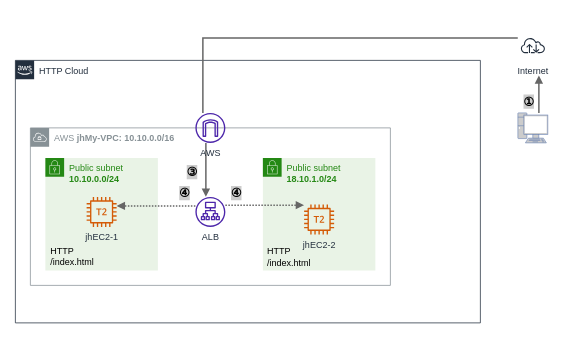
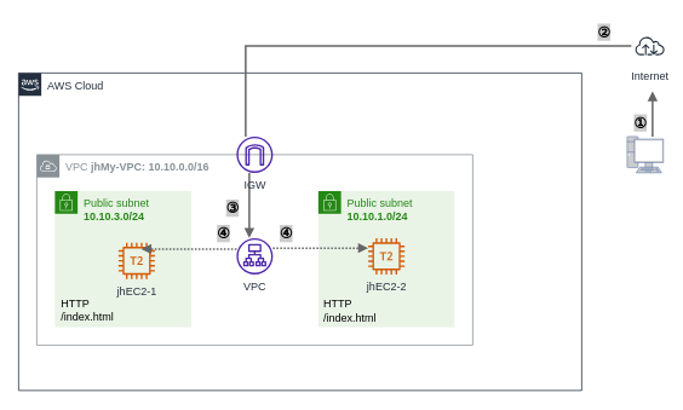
+ <mxCell id="22" value="②" style="text;html=1;strokeColor=none;fillColor=none;align=center;verticalAlign=middle;whiteSpace=wrap;rounded=0;labelBackgroundColor=#CCCCCC;fontSize=16;fontStyle=1" vertex="1" parent="1"><mxGeometry x="650" y="20" width="30" height="30" as="geometry" /></mxCell>
- <mxCell id="18" value="Internet" style="sketch=0;outlineConnect=0;fontColor=#232F3E;gradientColor=none;strokeColor=#232F3E;fillColor=#ffffff;dashed=0;verticalLabelPosition=bottom;verticalAlign=top;align=center;html=1;fontSize=12;fontStyle=0;aspect=fixed;shape=mxgraph.aws4.resourceIcon;resIcon=mxgraph.aws4.internet;" vertex="1" parent="1"><mxGeometry x="690" y="40" width="40" height="40" as="geometry" /></mxCell>
+ <mxCell id="18" value="Internet" style="sketch=0;outlineConnect=0;fontColor=#232F3E;gradientColor=none;strokeColor=#232F3E;fillColor=#ffffff;dashed=0;verticalLabelPosition=bottom;verticalAlign=top;align=center;html=1;fontSize=12;fontStyle=0;aspect=fixed;shape=mxgraph.aws4.resourceIcon;resIcon=mxgraph.aws4.internet;" vertex="1" parent="1"><mxGeometry x="695" y="30" width="40" height="40" as="geometry" /></mxCell>
- <mxCell id="2" value="HTTP Cloud" style="points=[[0,0],[0.25,0],[0.5,0],[0.75,0],[1,0],[1,0.25],[1,0.5],[1,0.75],[1,1],[0.75,1],[0.5,1],[0.25,1],[0,1],[0,0.75],[0,0.5],[0,0.25]];outlineConnect=0;gradientColor=none;html=1;whiteSpace=wrap;fontSize=12;fontStyle=0;container=1;pointerEvents=0;collapsible=0;recursiveResize=0;shape=mxgraph.aws4.group;grIcon=mxgraph.aws4.group_aws_cloud_alt;strokeColor=#232F3E;fillColor=none;verticalAlign=top;align=left;spacingLeft=30;fontColor=#232F3E;dashed=0;" vertex="1" parent="1"><mxGeometry x="20" y="80" width="620" height="350" as="geometry" /></mxCell>
+ <mxCell id="2" value="AWS Cloud" style="points=[[0,0],[0.25,0],[0.5,0],[0.75,0],[1,0],[1,0.25],[1,0.5],[1,0.75],[1,1],[0.75,1],[0.5,1],[0.25,1],[0,1],[0,0.75],[0,0.5],[0,0.25]];outlineConnect=0;gradientColor=none;html=1;whiteSpace=wrap;fontSize=12;fontStyle=0;container=1;pointerEvents=0;collapsible=0;recursiveResize=0;shape=mxgraph.aws4.group;grIcon=mxgraph.aws4.group_aws_cloud_alt;strokeColor=#232F3E;fillColor=none;verticalAlign=top;align=left;spacingLeft=30;fontColor=#232F3E;dashed=0;" vertex="1" parent="1"><mxGeometry x="20" y="80" width="620" height="350" as="geometry" /></mxCell>
- <mxCell id="3" value="AWS &lt;b&gt;jhMy-VPC: 10.10.0.0/16&lt;/b&gt;" style="sketch=0;outlineConnect=0;gradientColor=none;html=1;whiteSpace=wrap;fontSize=12;fontStyle=0;shape=mxgraph.aws4.group;grIcon=mxgraph.aws4.group_vpc;strokeColor=#879196;fillColor=none;verticalAlign=top;align=left;spacingLeft=30;fontColor=#879196;dashed=0;" vertex="1" parent="2"><mxGeometry x="20" y="90" width="480" height="210" as="geometry" /></mxCell>
+ <mxCell id="3" value="VPC &lt;b&gt;jhMy-VPC: 10.10.0.0/16&lt;/b&gt;" style="sketch=0;outlineConnect=0;gradientColor=none;html=1;whiteSpace=wrap;fontSize=12;fontStyle=0;shape=mxgraph.aws4.group;grIcon=mxgraph.aws4.group_vpc;strokeColor=#879196;fillColor=none;verticalAlign=top;align=left;spacingLeft=30;fontColor=#879196;dashed=0;" vertex="1" parent="2"><mxGeometry x="20" y="90" width="480" height="210" as="geometry" /></mxCell>
- <mxCell id="13" value="AWS" style="sketch=0;outlineConnect=0;fontColor=#232F3E;gradientColor=none;fillColor=#4D27AA;strokeColor=none;dashed=0;verticalLabelPosition=bottom;verticalAlign=top;align=center;html=1;fontSize=12;fontStyle=0;aspect=fixed;pointerEvents=1;shape=mxgraph.aws4.internet_gateway;" vertex="1" parent="2"><mxGeometry x="240" y="70" width="40" height="40" as="geometry" /></mxCell>
+ <mxCell id="13" value="IGW" style="sketch=0;outlineConnect=0;fontColor=#232F3E;gradientColor=none;fillColor=#4D27AA;strokeColor=none;dashed=0;verticalLabelPosition=bottom;verticalAlign=top;align=center;html=1;fontSize=12;fontStyle=0;aspect=fixed;pointerEvents=1;shape=mxgraph.aws4.internet_gateway;" vertex="1" parent="2"><mxGeometry x="240" y="70" width="40" height="40" as="geometry" /></mxCell>
- <mxCell id="4" value="Public subnet&lt;br&gt;&lt;b&gt;10.10.0.0/24&lt;/b&gt;" style="points=[[0,0],[0.25,0],[0.5,0],[0.75,0],[1,0],[1,0.25],[1,0.5],[1,0.75],[1,1],[0.75,1],[0.5,1],[0.25,1],[0,1],[0,0.75],[0,0.5],[0,0.25]];outlineConnect=0;gradientColor=none;html=1;whiteSpace=wrap;fontSize=12;fontStyle=0;container=1;pointerEvents=0;collapsible=0;recursiveResize=0;shape=mxgraph.aws4.group;grIcon=mxgraph.aws4.group_security_group;grStroke=0;strokeColor=#248814;fillColor=#E9F3E6;verticalAlign=top;align=left;spacingLeft=30;fontColor=#248814;dashed=0;" vertex="1" parent="2"><mxGeometry x="40" y="130" width="150" height="150" as="geometry" /></mxCell>
+ <mxCell id="4" value="Public subnet&lt;br&gt;&lt;b&gt;10.10.3.0/24&lt;/b&gt;" style="points=[[0,0],[0.25,0],[0.5,0],[0.75,0],[1,0],[1,0.25],[1,0.5],[1,0.75],[1,1],[0.75,1],[0.5,1],[0.25,1],[0,1],[0,0.75],[0,0.5],[0,0.25]];outlineConnect=0;gradientColor=none;html=1;whiteSpace=wrap;fontSize=12;fontStyle=0;container=1;pointerEvents=0;collapsible=0;recursiveResize=0;shape=mxgraph.aws4.group;grIcon=mxgraph.aws4.group_security_group;grStroke=0;strokeColor=#248814;fillColor=#E9F3E6;verticalAlign=top;align=left;spacingLeft=30;fontColor=#248814;dashed=0;" vertex="1" parent="2"><mxGeometry x="40" y="130" width="150" height="150" as="geometry" /></mxCell>
- <mxCell id="6" value="Public subnet&lt;br&gt;&lt;b&gt;18.10.1.0/24&lt;/b&gt;" style="points=[[0,0],[0.25,0],[0.5,0],[0.75,0],[1,0],[1,0.25],[1,0.5],[1,0.75],[1,1],[0.75,1],[0.5,1],[0.25,1],[0,1],[0,0.75],[0,0.5],[0,0.25]];outlineConnect=0;gradientColor=none;html=1;whiteSpace=wrap;fontSize=12;fontStyle=0;container=1;pointerEvents=0;collapsible=0;recursiveResize=0;shape=mxgraph.aws4.group;grIcon=mxgraph.aws4.group_security_group;grStroke=0;strokeColor=#248814;fillColor=#E9F3E6;verticalAlign=top;align=left;spacingLeft=30;fontColor=#248814;dashed=0;" vertex="1" parent="2"><mxGeometry x="330" y="130" width="150" height="150" as="geometry" /></mxCell>
+ <mxCell id="6" value="Public subnet&lt;br&gt;&lt;b&gt;10.10.1.0/24&lt;/b&gt;" style="points=[[0,0],[0.25,0],[0.5,0],[0.75,0],[1,0],[1,0.25],[1,0.5],[1,0.75],[1,1],[0.75,1],[0.5,1],[0.25,1],[0,1],[0,0.75],[0,0.5],[0,0.25]];outlineConnect=0;gradientColor=none;html=1;whiteSpace=wrap;fontSize=12;fontStyle=0;container=1;pointerEvents=0;collapsible=0;recursiveResize=0;shape=mxgraph.aws4.group;grIcon=mxgraph.aws4.group_security_group;grStroke=0;strokeColor=#248814;fillColor=#E9F3E6;verticalAlign=top;align=left;spacingLeft=30;fontColor=#248814;dashed=0;" vertex="1" parent="2"><mxGeometry x="330" y="130" width="150" height="150" as="geometry" /></mxCell>
- <mxCell id="5" value="jhEC2-1" style="sketch=0;outlineConnect=0;fontColor=#232F3E;gradientColor=none;fillColor=#D45B07;strokeColor=none;dashed=0;verticalLabelPosition=bottom;verticalAlign=top;align=center;html=1;fontSize=12;fontStyle=0;aspect=fixed;pointerEvents=1;shape=mxgraph.aws4.t2_instance;" vertex="1" parent="4"><mxGeometry x="55" y="52" width="40" height="40" as="geometry" /></mxCell>
+ <mxCell id="5" value="jhEC2-1" style="sketch=0;outlineConnect=0;fontColor=#232F3E;gradientColor=none;fillColor=#D45B07;strokeColor=none;dashed=0;verticalLabelPosition=bottom;verticalAlign=top;align=center;html=1;fontSize=12;fontStyle=0;aspect=fixed;pointerEvents=1;shape=mxgraph.aws4.t2_instance;" vertex="1" parent="4"><mxGeometry x="70" y="57" width="40" height="40" as="geometry" /></mxCell>
- <mxCell id="7" value="jhEC2-2" style="sketch=0;outlineConnect=0;fontColor=#232F3E;gradientColor=none;fillColor=#D45B07;strokeColor=none;dashed=0;verticalLabelPosition=bottom;verticalAlign=top;align=center;html=1;fontSize=12;fontStyle=0;aspect=fixed;pointerEvents=1;shape=mxgraph.aws4.t2_instance;" vertex="1" parent="6"><mxGeometry x="55" y="62" width="40" height="40" as="geometry" /></mxCell>
+ <mxCell id="7" value="jhEC2-2" style="sketch=0;outlineConnect=0;fontColor=#232F3E;gradientColor=none;fillColor=#D45B07;strokeColor=none;dashed=0;verticalLabelPosition=bottom;verticalAlign=top;align=center;html=1;fontSize=12;fontStyle=0;aspect=fixed;pointerEvents=1;shape=mxgraph.aws4.t2_instance;" vertex="1" parent="6"><mxGeometry x="55" y="52" width="40" height="40" as="geometry" /></mxCell>
- <mxCell id="11" value="ALB" style="sketch=0;outlineConnect=0;fontColor=#232F3E;gradientColor=none;fillColor=#4D27AA;strokeColor=none;dashed=0;verticalLabelPosition=bottom;verticalAlign=top;align=center;html=1;fontSize=12;fontStyle=0;aspect=fixed;pointerEvents=1;shape=mxgraph.aws4.application_load_balancer;" vertex="1" parent="2"><mxGeometry x="240" y="182" width="40" height="40" as="geometry" /></mxCell>
+ <mxCell id="11" value="VPC" style="sketch=0;outlineConnect=0;fontColor=#232F3E;gradientColor=none;fillColor=#4D27AA;strokeColor=none;dashed=0;verticalLabelPosition=bottom;verticalAlign=top;align=center;html=1;fontSize=12;fontStyle=0;aspect=fixed;pointerEvents=1;shape=mxgraph.aws4.application_load_balancer;" vertex="1" parent="2"><mxGeometry x="240" y="182" width="40" height="40" as="geometry" /></mxCell>
